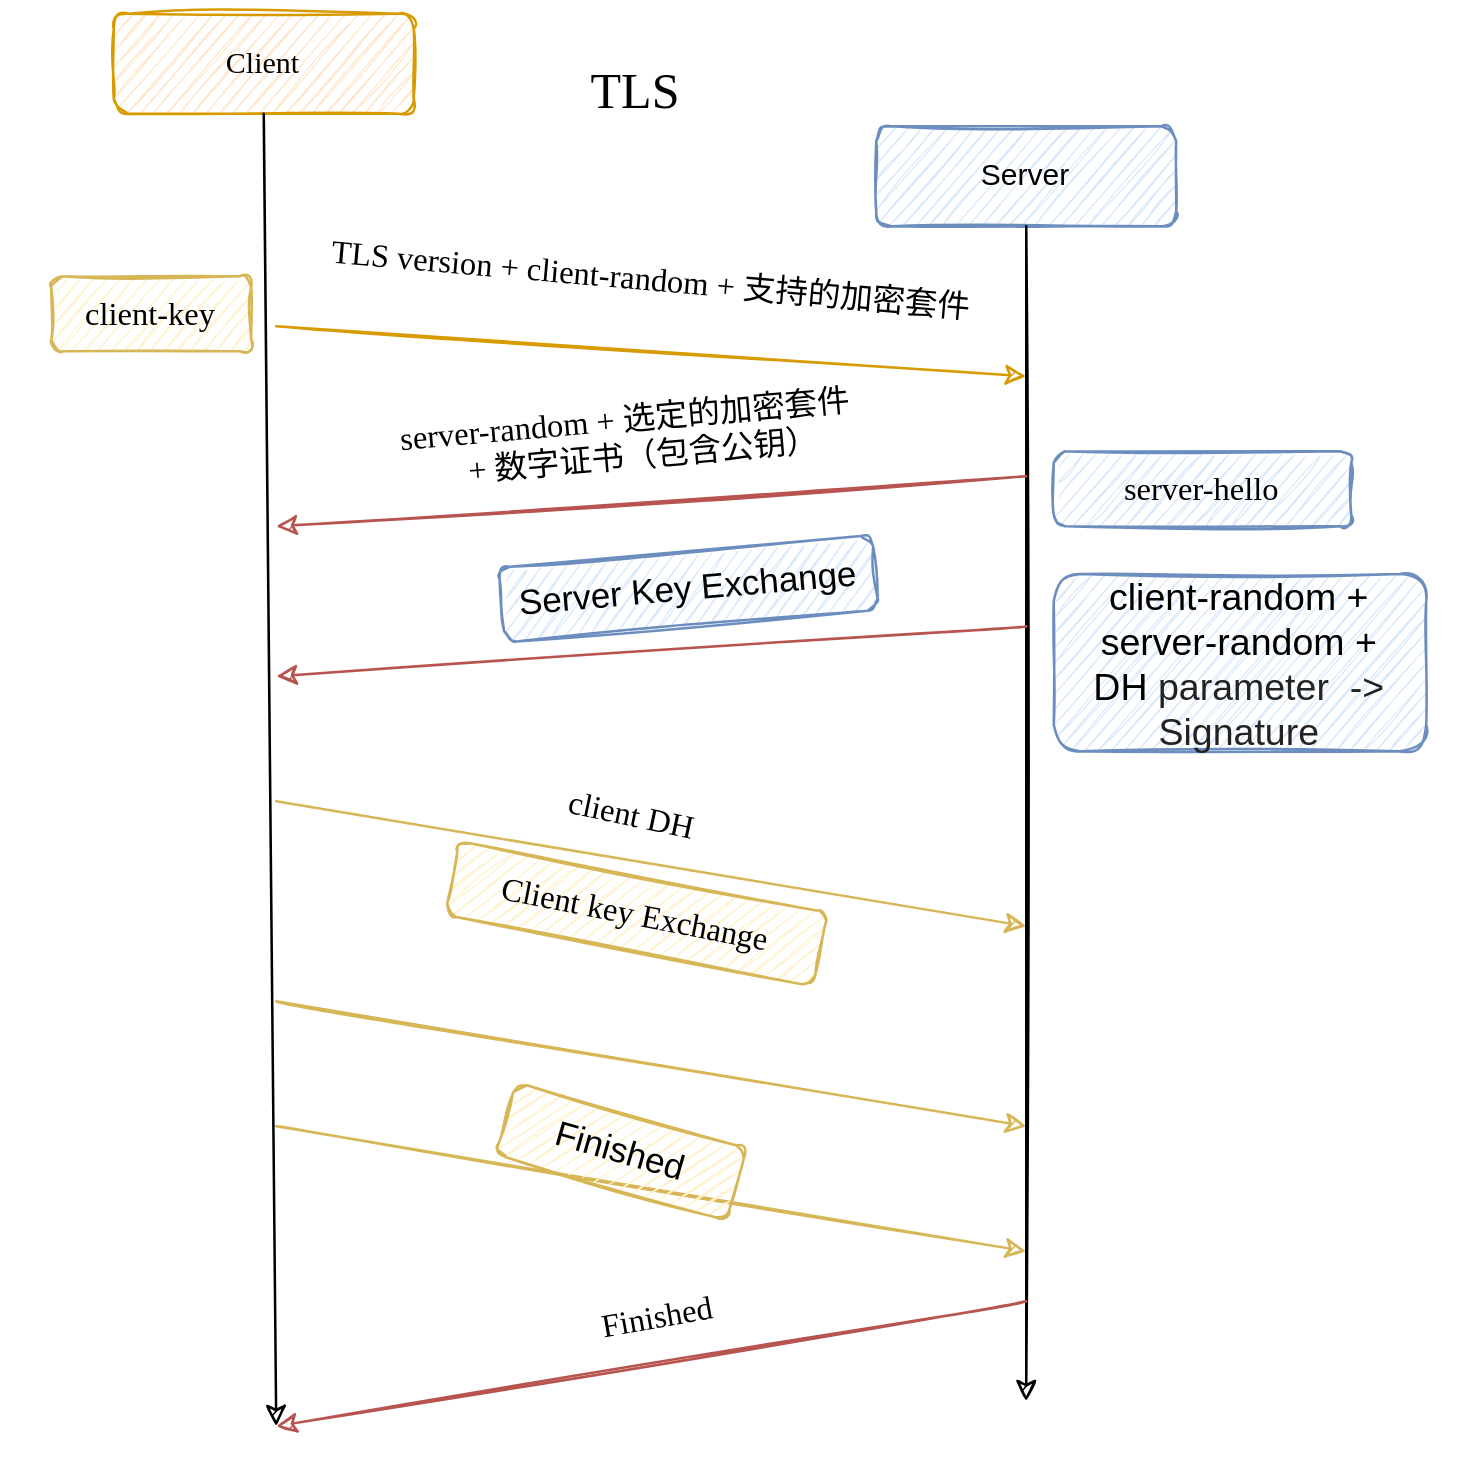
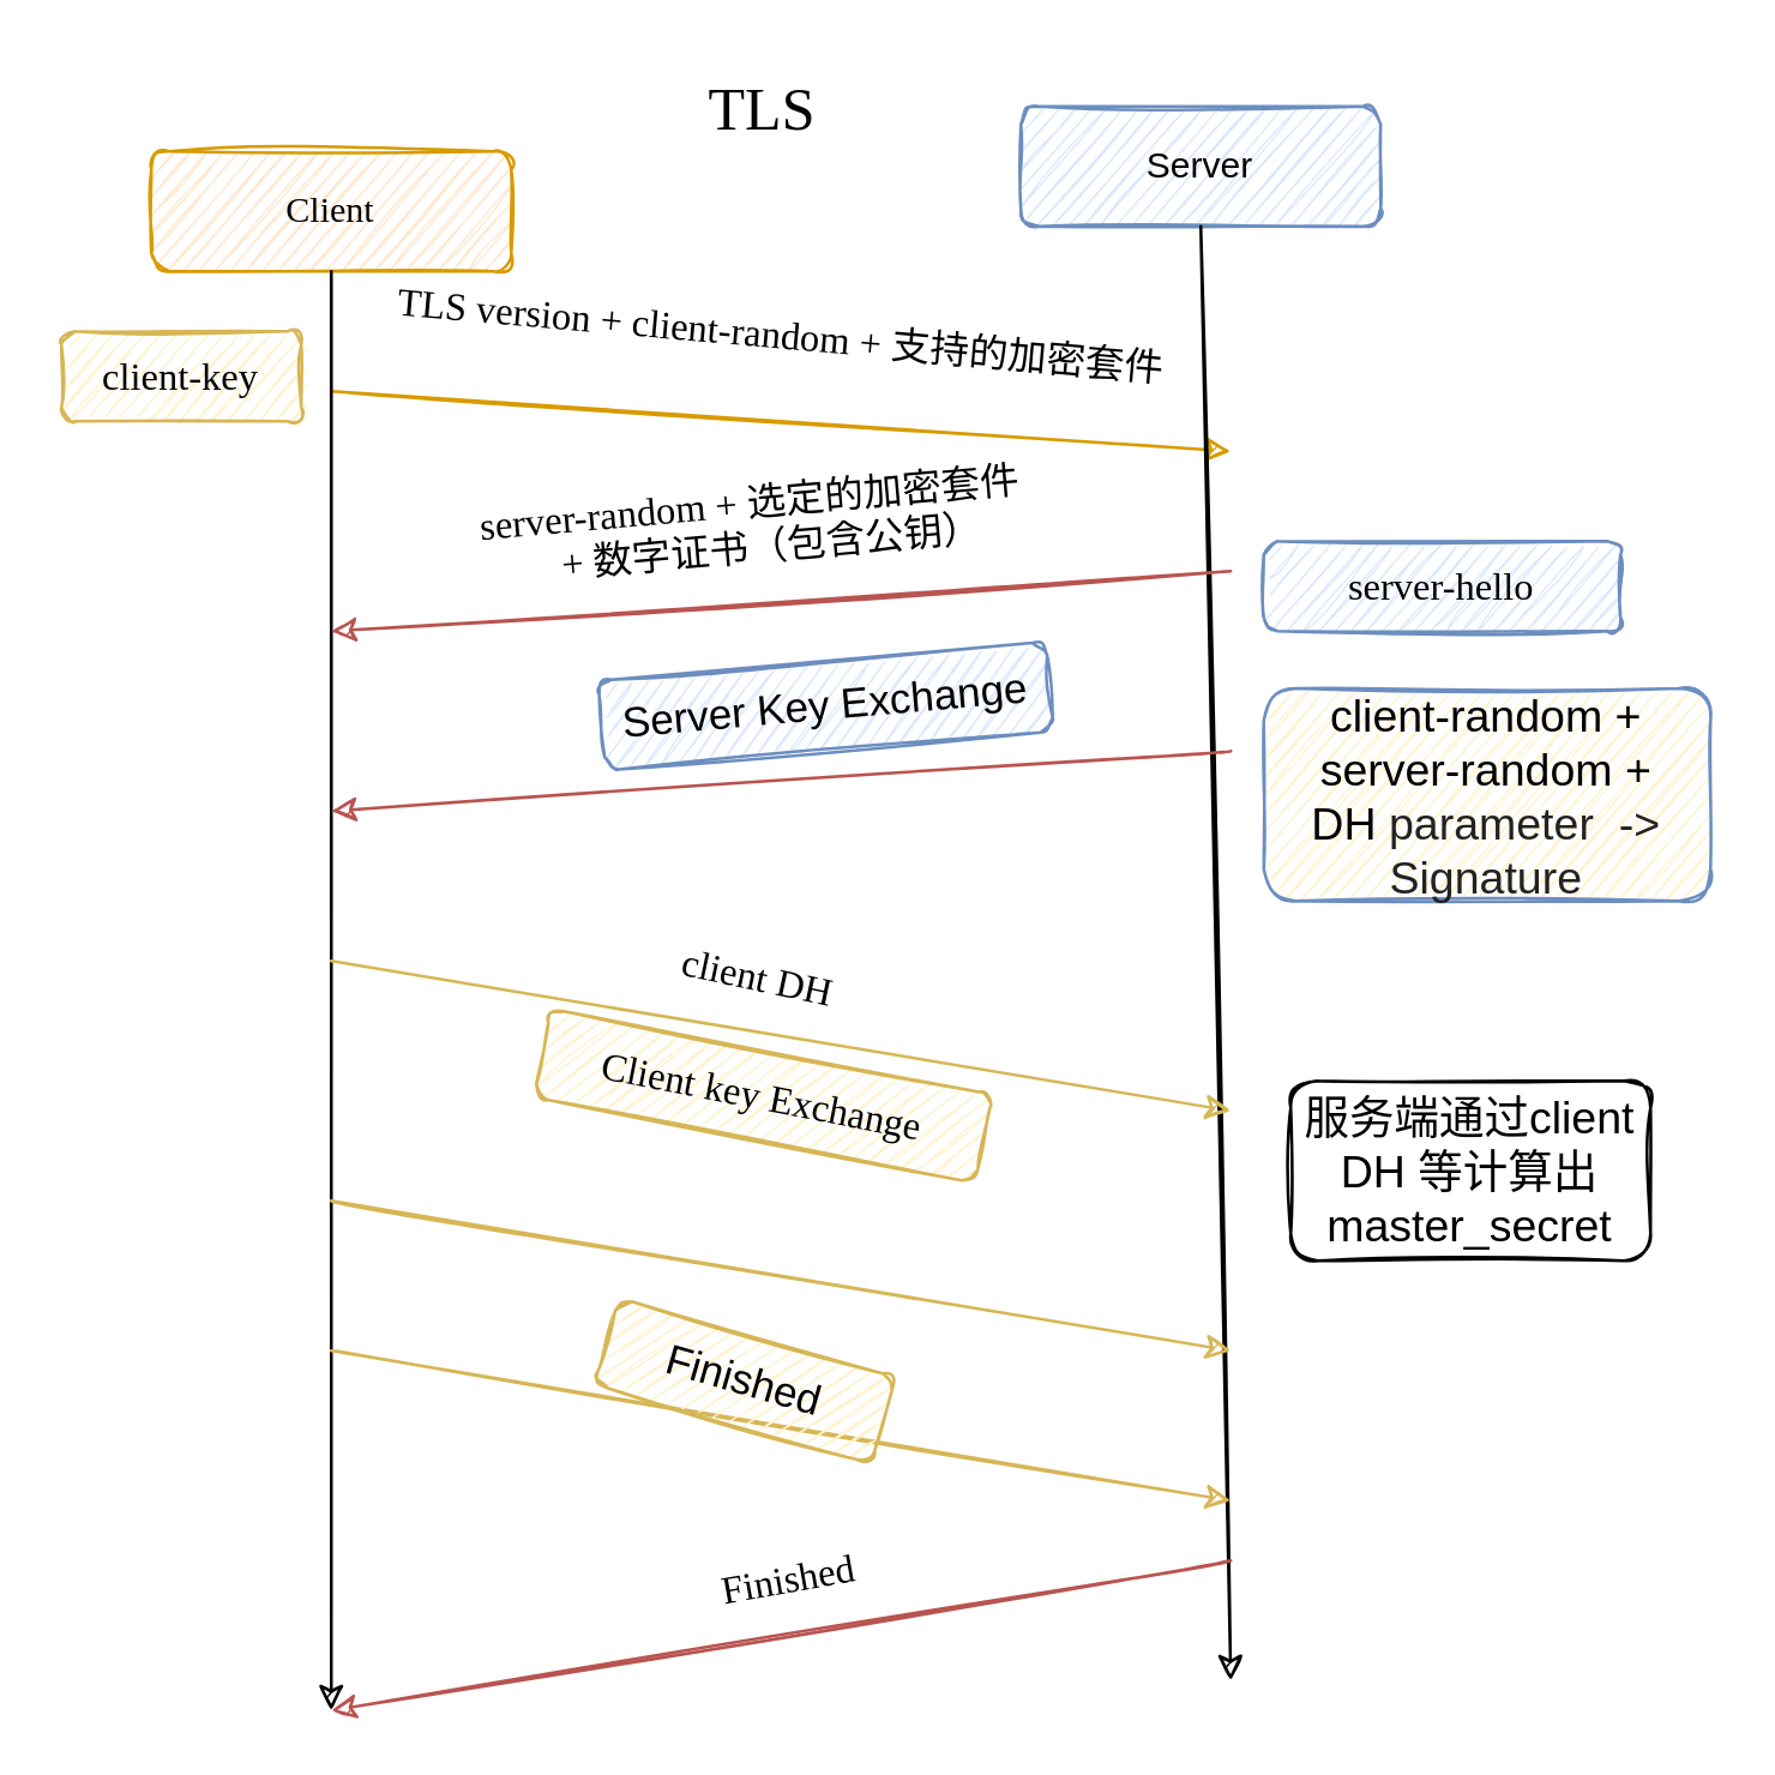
- <mxCell id="2" value="Client" style="rounded=1;whiteSpace=wrap;html=1;fontFamily=Comic Sans MS;fillColor=#ffe6cc;strokeColor=#d79b00;sketch=1;" parent="1" vertex="1"><mxGeometry x="45" y="5" width="120" height="40" as="geometry" /></mxCell>
+ <mxCell id="2" value="Client" style="rounded=1;whiteSpace=wrap;html=1;fontFamily=Comic Sans MS;fillColor=#ffe6cc;strokeColor=#d79b00;sketch=1;" parent="1" vertex="1"><mxGeometry x="50" y="50" width="120" height="40" as="geometry" /></mxCell>
- <mxCell id="3" value="Server" style="rounded=1;whiteSpace=wrap;html=1;sketch=1;fillColor=#dae8fc;strokeColor=#6c8ebf;" parent="1" vertex="1"><mxGeometry x="350" y="50" width="120" height="40" as="geometry" /></mxCell>
+ <mxCell id="3" value="Server" style="rounded=1;whiteSpace=wrap;html=1;sketch=1;fillColor=#dae8fc;strokeColor=#6c8ebf;" parent="1" vertex="1"><mxGeometry x="340" y="35" width="120" height="40" as="geometry" /></mxCell>
- <mxCell id="24" value="&lt;font style=&quot;font-size: 15px&quot;&gt;client-random +&lt;br&gt;server-random +&lt;br&gt;DH&amp;nbsp;&lt;span style=&quot;color: rgb(34 , 34 , 34) ; text-align: left&quot;&gt;parameter&amp;nbsp; -&amp;gt; Signature&lt;/span&gt;&lt;/font&gt;" style="rounded=1;whiteSpace=wrap;html=1;sketch=1;fontSize=14;fillColor=#dae8fc;strokeColor=#6c8ebf;" parent="1" vertex="1"><mxGeometry x="421" y="229.13" width="149" height="70.87" as="geometry" /></mxCell>
+ <mxCell id="24" value="&lt;font style=&quot;font-size: 15px&quot;&gt;client-random +&lt;br&gt;server-random +&lt;br&gt;DH&amp;nbsp;&lt;span style=&quot;color: rgb(34 , 34 , 34) ; text-align: left&quot;&gt;parameter&amp;nbsp; -&amp;gt; Signature&lt;/span&gt;&lt;/font&gt;" style="rounded=1;whiteSpace=wrap;html=1;sketch=1;fontSize=14;fillColor=#fff2cc;strokeColor=#6c8ebf;" parent="1" vertex="1"><mxGeometry x="421" y="229.13" width="149" height="70.87" as="geometry" /></mxCell>
+ <mxCell id="25" value="服务端通过client DH 等计算出master_secret" style="rounded=1;whiteSpace=wrap;html=1;sketch=1;fontSize=15;" parent="1" vertex="1"><mxGeometry x="430" y="360" width="120" height="60" as="geometry" /></mxCell>
